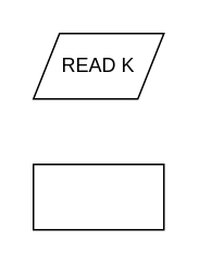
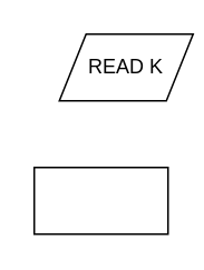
- <mxCell id="2" value="READ K" parent="1" style="shape=parallelogram;perimeter=parallelogramPerimeter;whiteSpace=wrap;html=1;" vertex="1"><mxGeometry as="geometry" x="20" y="20" width="80" height="40" /></mxCell>
+ <mxCell id="2" value="READ K" parent="1" style="shape=parallelogram;perimeter=parallelogramPerimeter;whiteSpace=wrap;html=1;" vertex="1"><mxGeometry x="35" y="20" as="geometry" width="80" height="40" /></mxCell>
